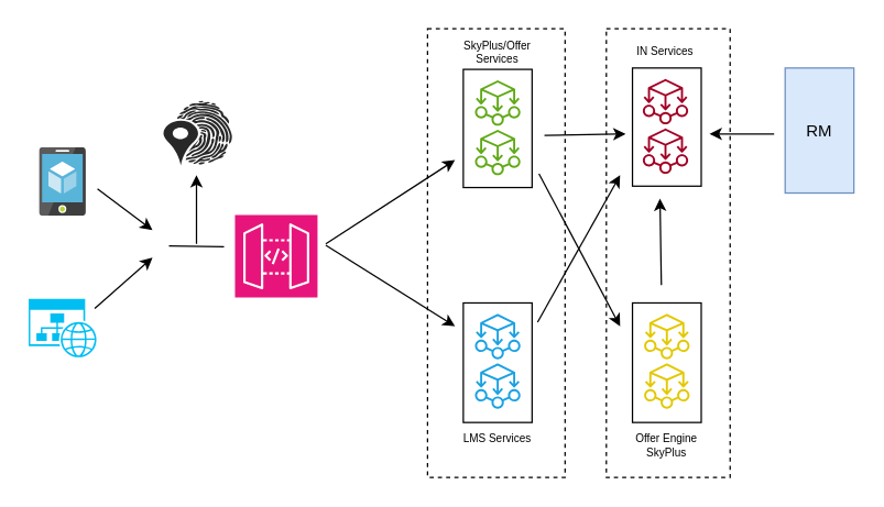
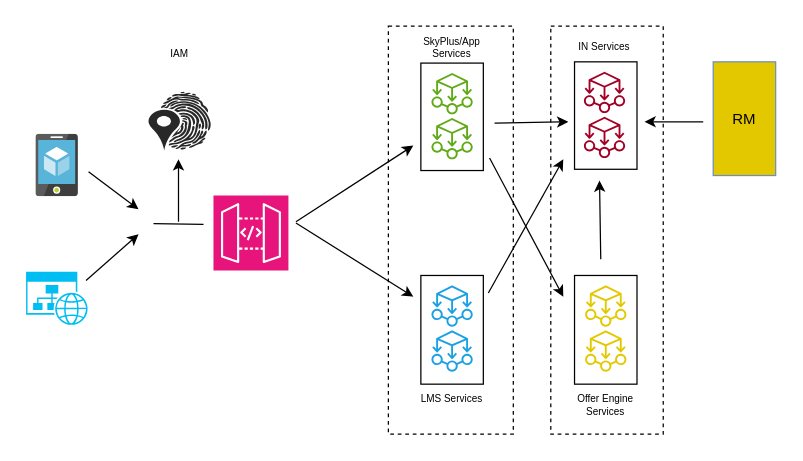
- <mxCell id="10" value="SkyPlus/Offer Services" style="text;html=1;strokeColor=none;fillColor=none;align=center;verticalAlign=middle;whiteSpace=wrap;rounded=0;fontSize=8;" parent="1" vertex="1"><mxGeometry x="331" y="23" width="60" height="30" as="geometry" /></mxCell>
+ <mxCell id="10" value="SkyPlus/App Services" style="text;html=1;strokeColor=none;fillColor=none;align=center;verticalAlign=middle;whiteSpace=wrap;rounded=0;fontSize=8;" parent="1" vertex="1"><mxGeometry x="331" y="23" width="60" height="30" as="geometry" /></mxCell>
+ <mxCell id="35" value="IAM" style="text;html=1;strokeColor=none;fillColor=none;align=center;verticalAlign=middle;whiteSpace=wrap;rounded=0;fontSize=8;" vertex="1" parent="1"><mxGeometry x="113" y="28" width="60" height="30" as="geometry" /></mxCell>
- <mxCell id="22" value="RM" style="rounded=0;whiteSpace=wrap;html=1;fillColor=#dae8fc;strokeColor=#6c8ebf;" parent="1" vertex="1"><mxGeometry x="570" y="49" width="50" height="91" as="geometry" /></mxCell>
+ <mxCell id="22" value="RM" style="rounded=0;whiteSpace=wrap;html=1;fillColor=#e3c800;strokeColor=#6c8ebf;" parent="1" vertex="1"><mxGeometry x="570" y="49" width="50" height="91" as="geometry" /></mxCell>
- <mxCell id="23" value="Offer Engine&lt;br&gt;SkyPlus" style="text;html=1;strokeColor=none;fillColor=none;align=center;verticalAlign=middle;whiteSpace=wrap;rounded=0;fontSize=8;" parent="1" vertex="1"><mxGeometry x="454" y="309" width="60" height="30" as="geometry" /></mxCell>
+ <mxCell id="23" value="Offer Engine&lt;br&gt;Services" style="text;html=1;strokeColor=none;fillColor=none;align=center;verticalAlign=middle;whiteSpace=wrap;rounded=0;fontSize=8;" parent="1" vertex="1"><mxGeometry x="454" y="309" width="60" height="30" as="geometry" /></mxCell>
